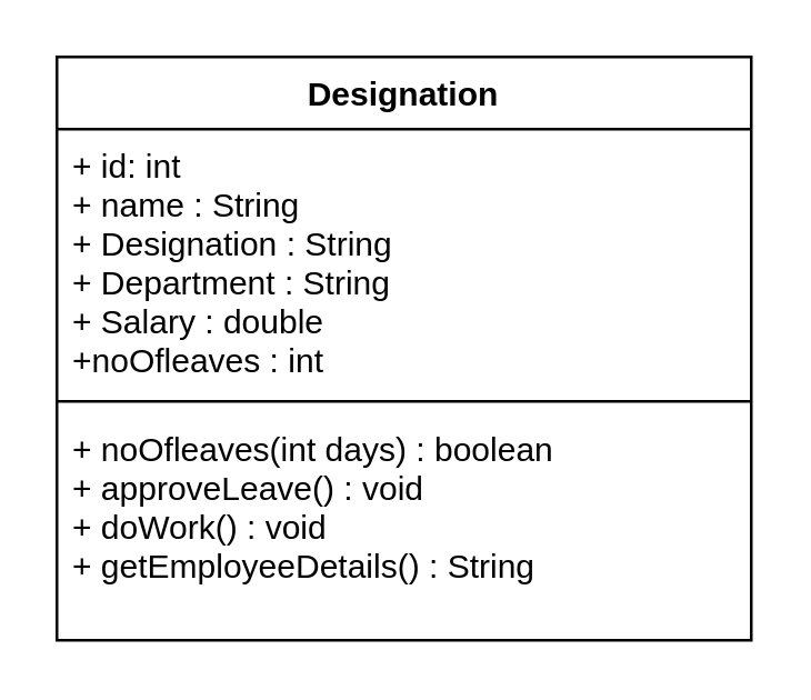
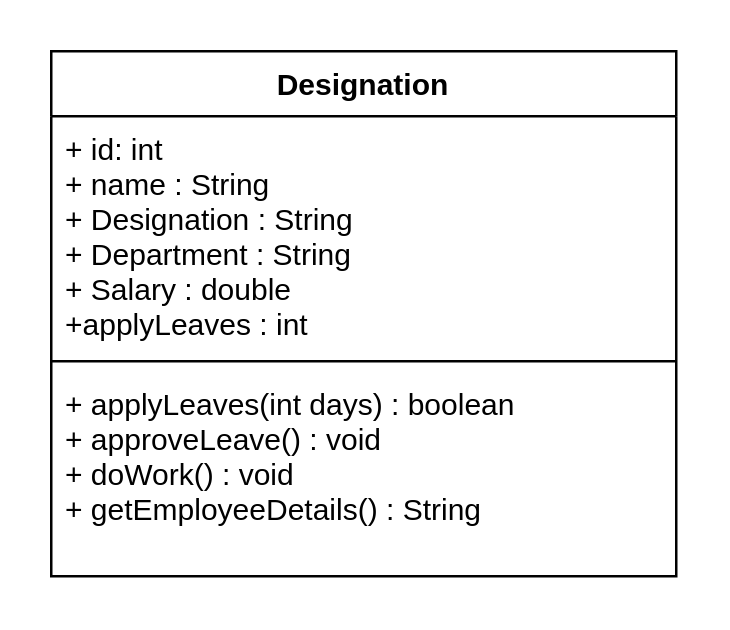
- <mxCell id="3" value="+ id: int&#10;+ name : String&#10;+ Designation : String&#10;+ Department : String&#10;+ Salary : double&#10;+noOfleaves : int" style="text;strokeColor=none;fillColor=none;align=left;verticalAlign=top;spacingLeft=4;spacingRight=4;overflow=hidden;rotatable=0;points=[[0,0.5],[1,0.5]];portConstraint=eastwest;" vertex="1" parent="2"><mxGeometry y="26" width="250" height="94" as="geometry" /></mxCell>
+ <mxCell id="3" value="+ id: int&#10;+ name : String&#10;+ Designation : String&#10;+ Department : String&#10;+ Salary : double&#10;+applyLeaves : int" style="text;strokeColor=none;fillColor=none;align=left;verticalAlign=top;spacingLeft=4;spacingRight=4;overflow=hidden;rotatable=0;points=[[0,0.5],[1,0.5]];portConstraint=eastwest;" vertex="1" parent="2"><mxGeometry y="26" width="250" height="94" as="geometry" /></mxCell>
- <mxCell id="5" value="+ noOfleaves(int days) : boolean&#10;+ approveLeave() : void&#10;+ doWork() : void&#10;+ getEmployeeDetails() : String " style="text;strokeColor=none;fillColor=none;align=left;verticalAlign=top;spacingLeft=4;spacingRight=4;overflow=hidden;rotatable=0;points=[[0,0.5],[1,0.5]];portConstraint=eastwest;" vertex="1" parent="2"><mxGeometry y="128" width="250" height="82" as="geometry" /></mxCell>
+ <mxCell id="5" value="+ applyLeaves(int days) : boolean&#10;+ approveLeave() : void&#10;+ doWork() : void&#10;+ getEmployeeDetails() : String " style="text;strokeColor=none;fillColor=none;align=left;verticalAlign=top;spacingLeft=4;spacingRight=4;overflow=hidden;rotatable=0;points=[[0,0.5],[1,0.5]];portConstraint=eastwest;" vertex="1" parent="2"><mxGeometry y="128" width="250" height="82" as="geometry" /></mxCell>
